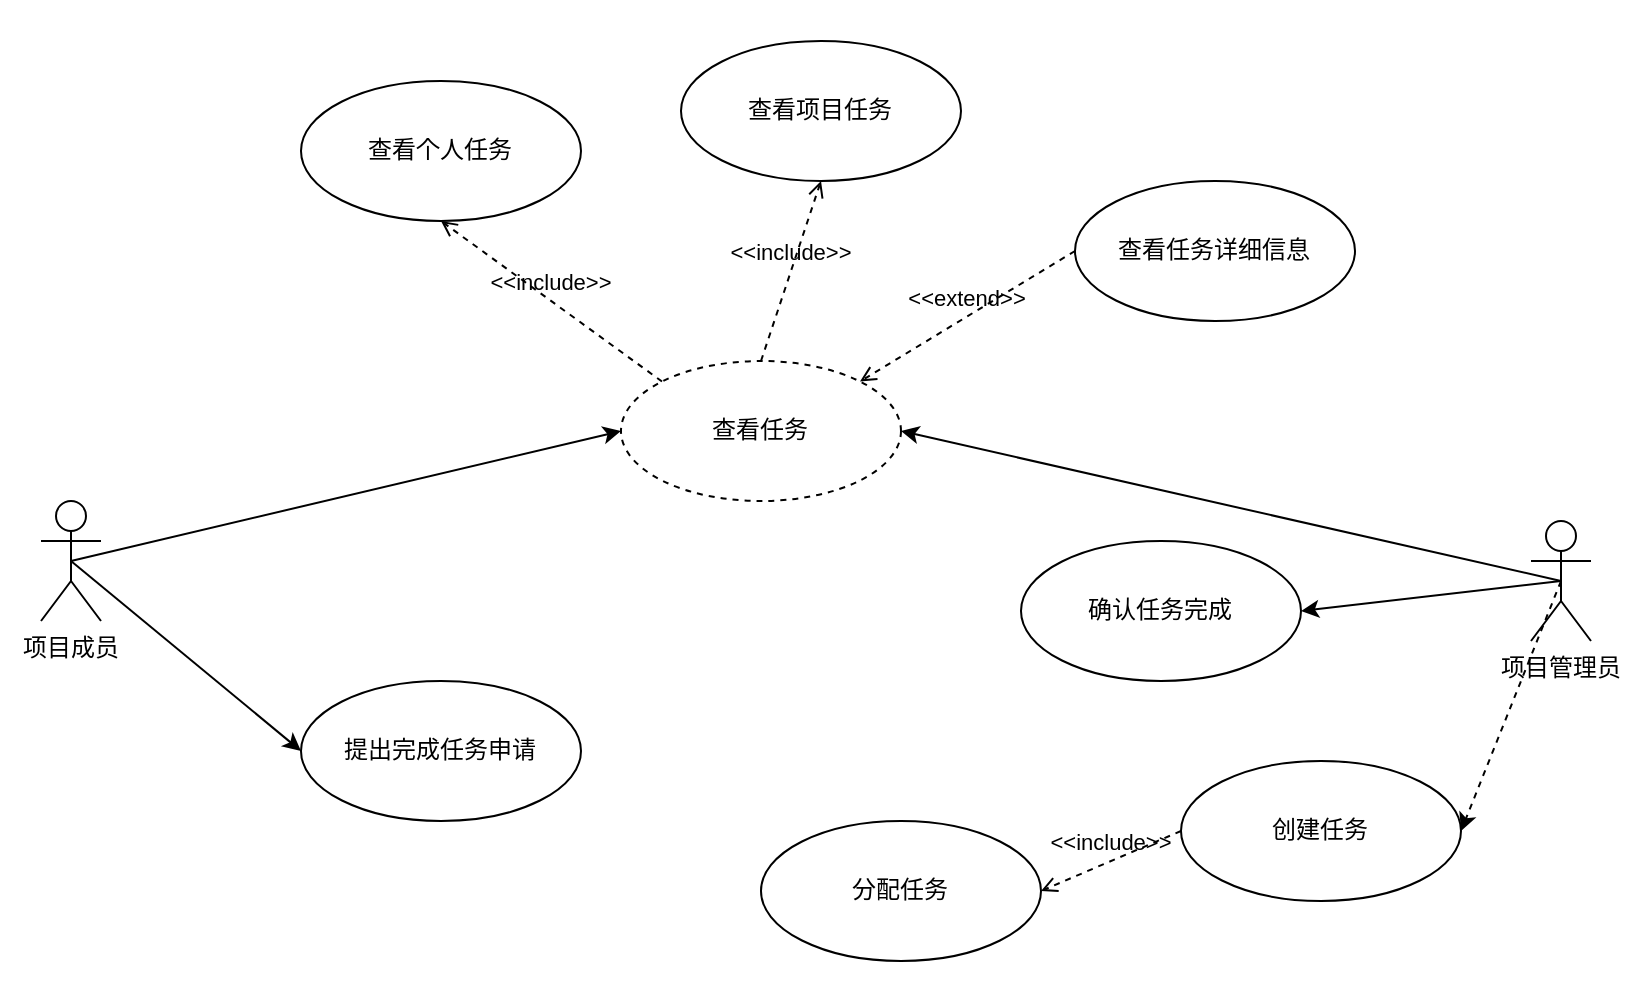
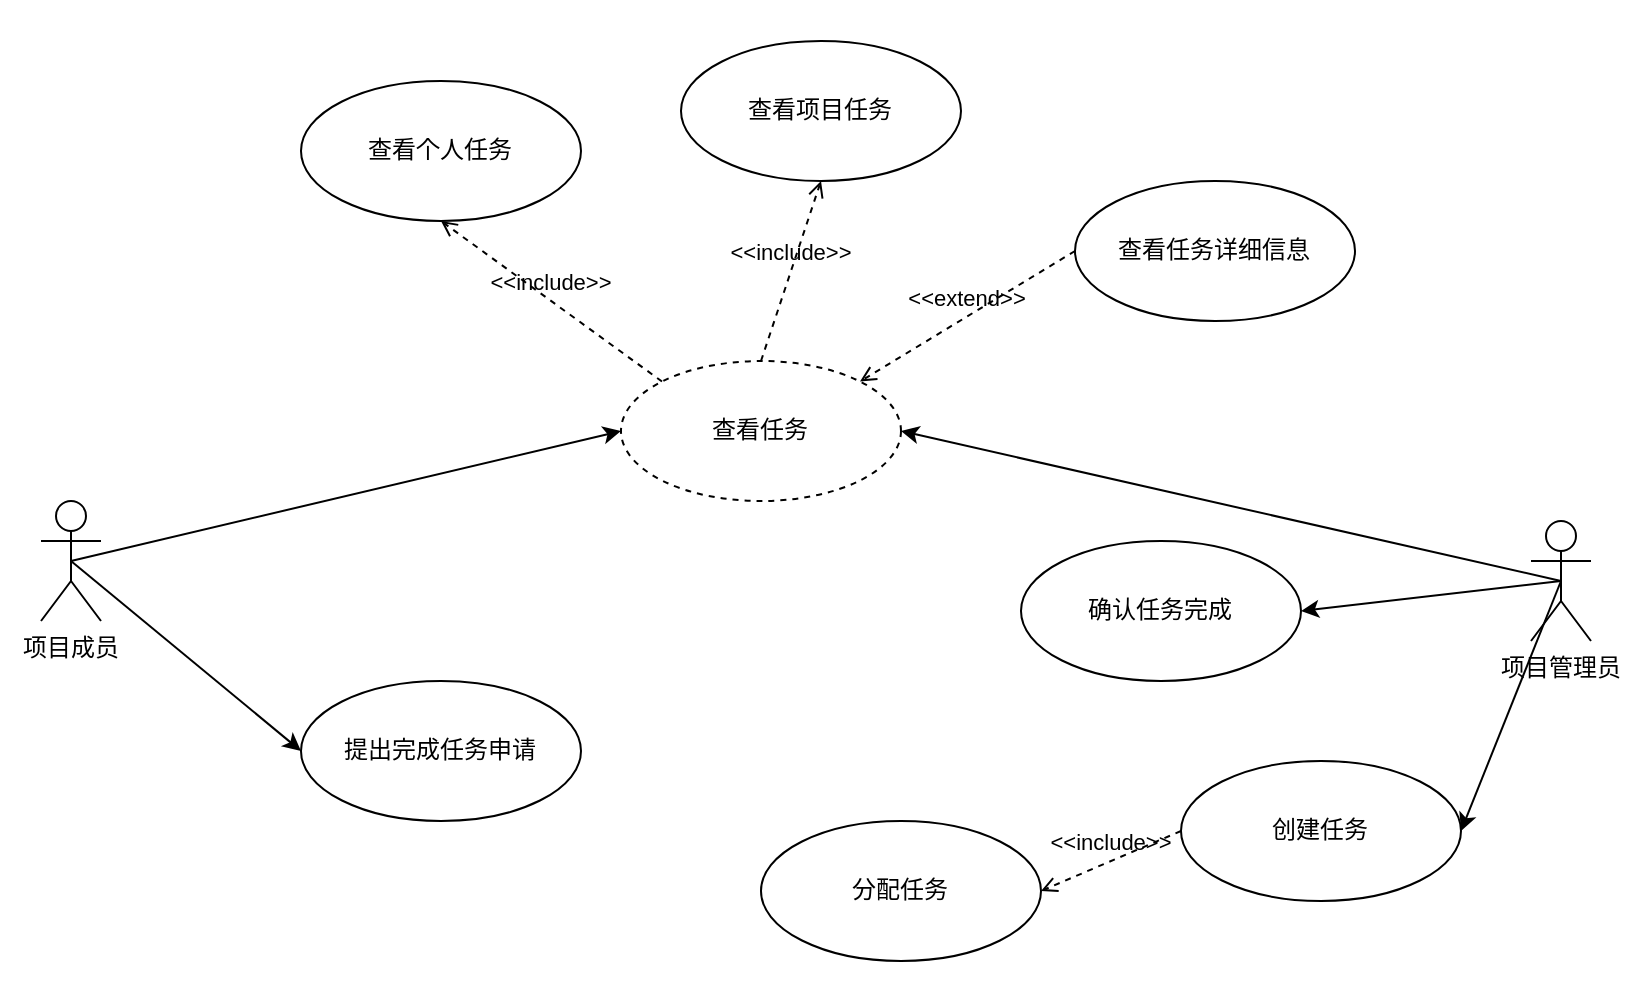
- <mxCell id="11" style="edgeStyle=none;html=1;exitX=0.5;exitY=0.5;exitDx=0;exitDy=0;exitPerimeter=0;entryX=1;entryY=0.5;entryDx=0;entryDy=0;dashed=1;" parent="1" source="14" target="15" edge="1"><mxGeometry relative="1" as="geometry"><mxPoint x="720" y="230" as="targetPoint" /></mxGeometry></mxCell>
+ <mxCell id="11" style="edgeStyle=none;html=1;exitX=0.5;exitY=0.5;exitDx=0;exitDy=0;exitPerimeter=0;entryX=1;entryY=0.5;entryDx=0;entryDy=0;" parent="1" source="14" target="15" edge="1"><mxGeometry relative="1" as="geometry"><mxPoint x="720" y="230" as="targetPoint" /></mxGeometry></mxCell>
